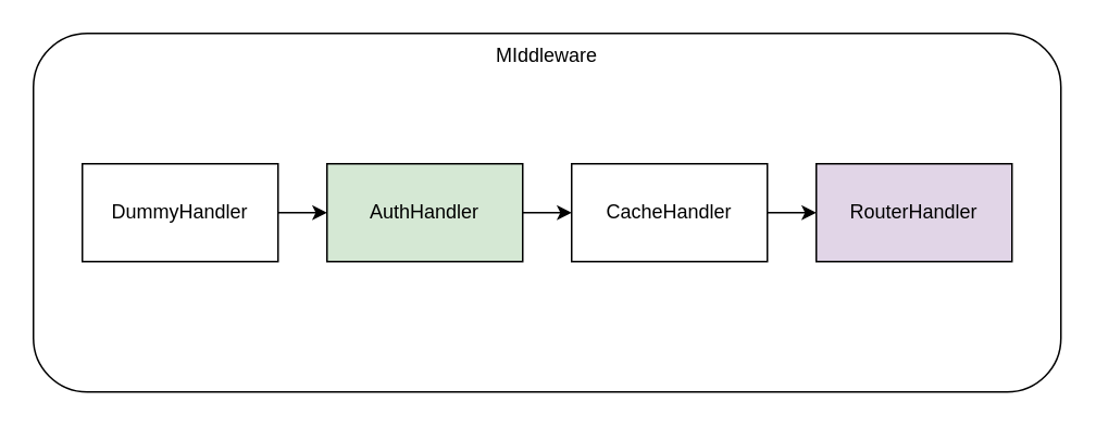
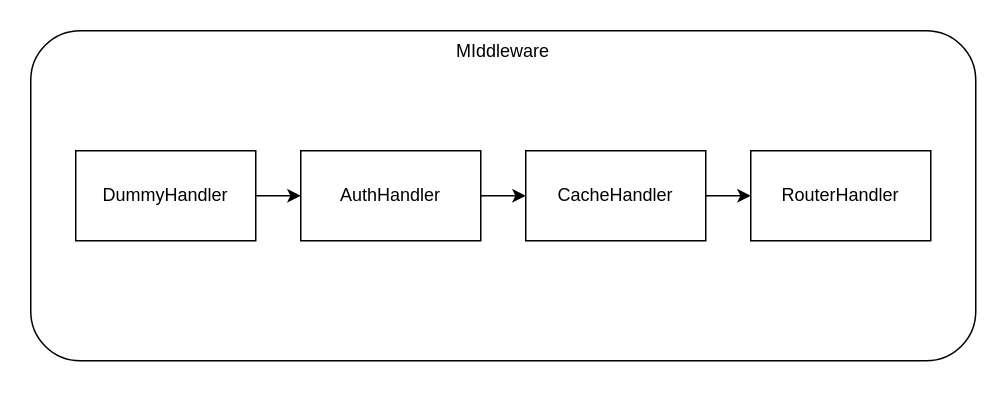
- <mxCell id="6" value="AuthHandler" style="rounded=0;whiteSpace=wrap;html=1;fillColor=#d5e8d4;" vertex="1" parent="1"><mxGeometry x="200" y="100" width="120" height="60" as="geometry" /></mxCell>
+ <mxCell id="6" value="AuthHandler" style="rounded=0;whiteSpace=wrap;html=1;" vertex="1" parent="1"><mxGeometry x="200" y="100" width="120" height="60" as="geometry" /></mxCell>
- <mxCell id="9" value="RouterHandler" style="rounded=0;whiteSpace=wrap;html=1;fillColor=#e1d5e7;" vertex="1" parent="1"><mxGeometry x="500" y="100" width="120" height="60" as="geometry" /></mxCell>
+ <mxCell id="9" value="RouterHandler" style="rounded=0;whiteSpace=wrap;html=1;" vertex="1" parent="1"><mxGeometry x="500" y="100" width="120" height="60" as="geometry" /></mxCell>
